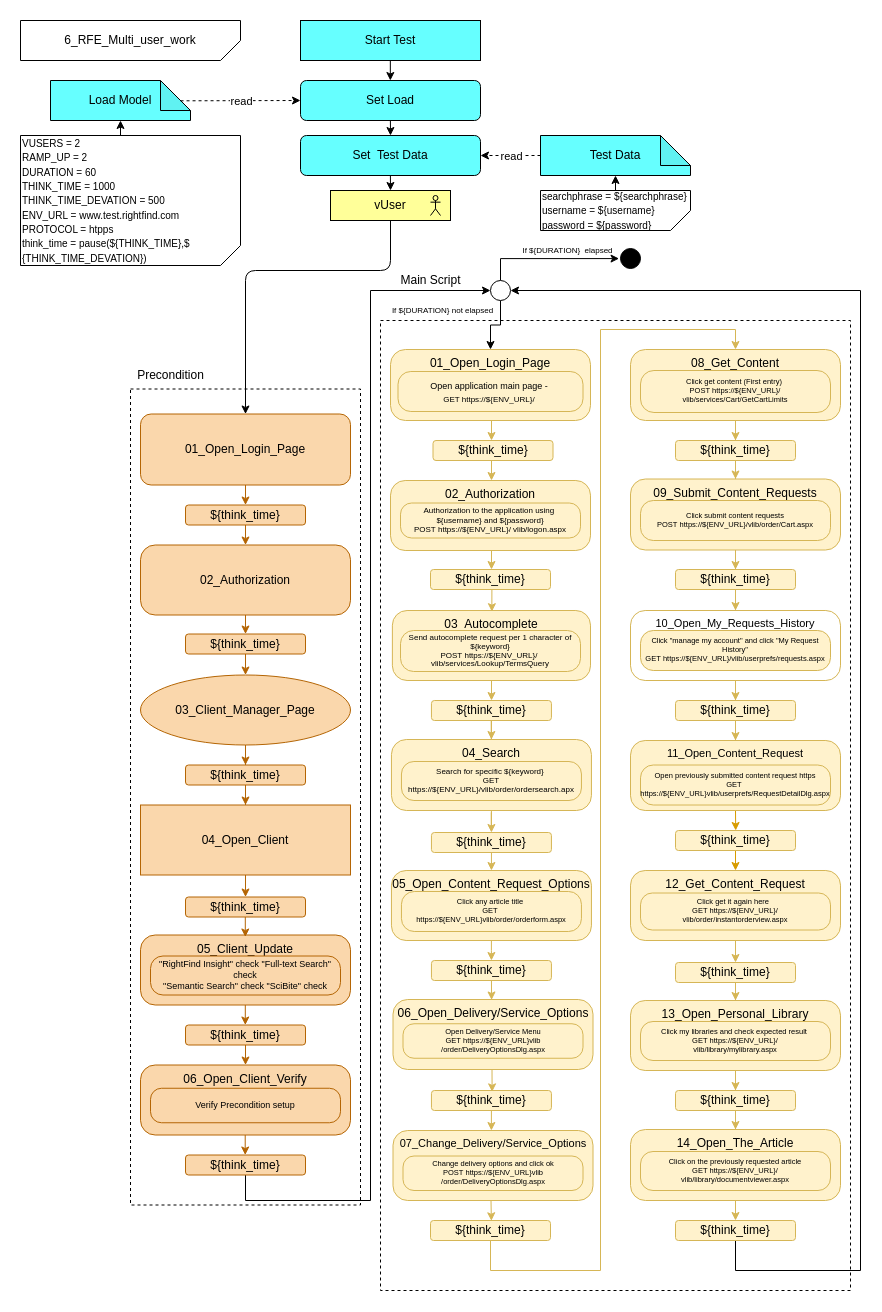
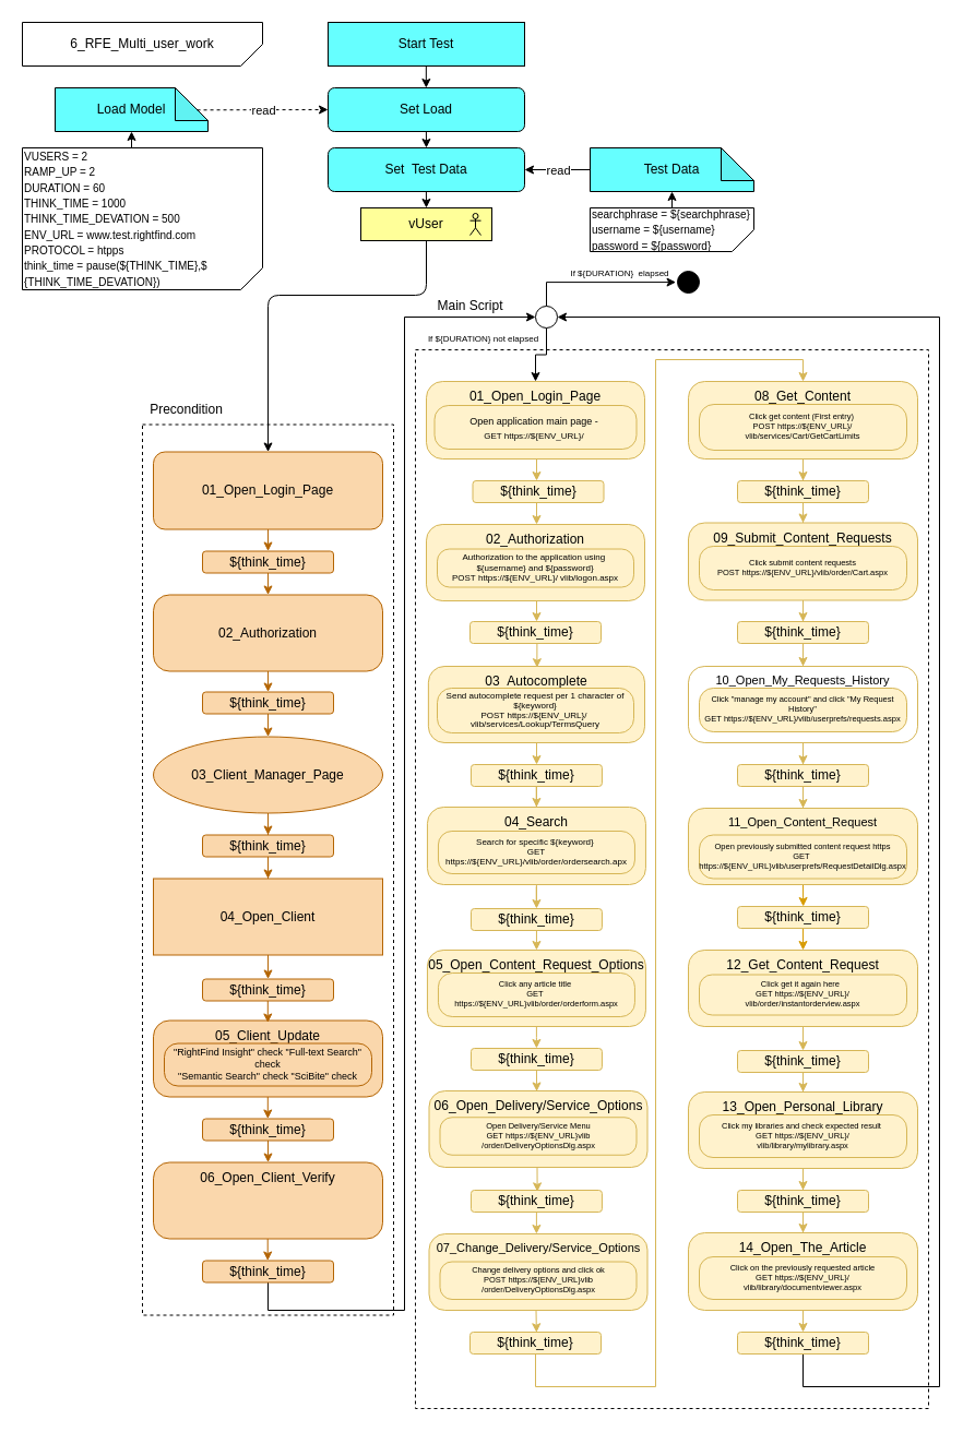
- <mxCell id="30" value="" style="endArrow=classic;html=1;dashed=1;fontSize=12;fontColor=#000000;strokeColor=#000000;exitX=0;exitY=0.5;exitDx=0;exitDy=0;exitPerimeter=0;entryX=1;entryY=0.5;entryDx=0;entryDy=0;" parent="1" source="16" target="15" edge="1"><mxGeometry relative="1" as="geometry"><mxPoint x="440" y="130" as="sourcePoint" /><mxPoint x="540" y="130" as="targetPoint" /></mxGeometry></mxCell>
+ <mxCell id="30" value="" style="endArrow=classic;html=1;dashed=0;fontSize=12;fontColor=#000000;strokeColor=#000000;exitX=0;exitY=0.5;exitDx=0;exitDy=0;exitPerimeter=0;entryX=1;entryY=0.5;entryDx=0;entryDy=0;" parent="1" source="16" target="15" edge="1"><mxGeometry relative="1" as="geometry"><mxPoint x="440" y="130" as="sourcePoint" /><mxPoint x="540" y="130" as="targetPoint" /></mxGeometry></mxCell>
- <mxCell id="69" value="&lt;div style=&quot;box-sizing: border-box&quot;&gt;&lt;span style=&quot;font-size: 9px&quot;&gt;Verify Precondition setup&lt;/span&gt;&lt;/div&gt;" style="rounded=1;whiteSpace=wrap;html=1;shadow=0;sketch=0;fontSize=8;strokeWidth=1;verticalAlign=middle;arcSize=32;fillColor=#fad7ac;strokeColor=#b46504;" parent="1" vertex="1"><mxGeometry x="150" y="1087.75" width="190" height="34.5" as="geometry" /></mxCell>
